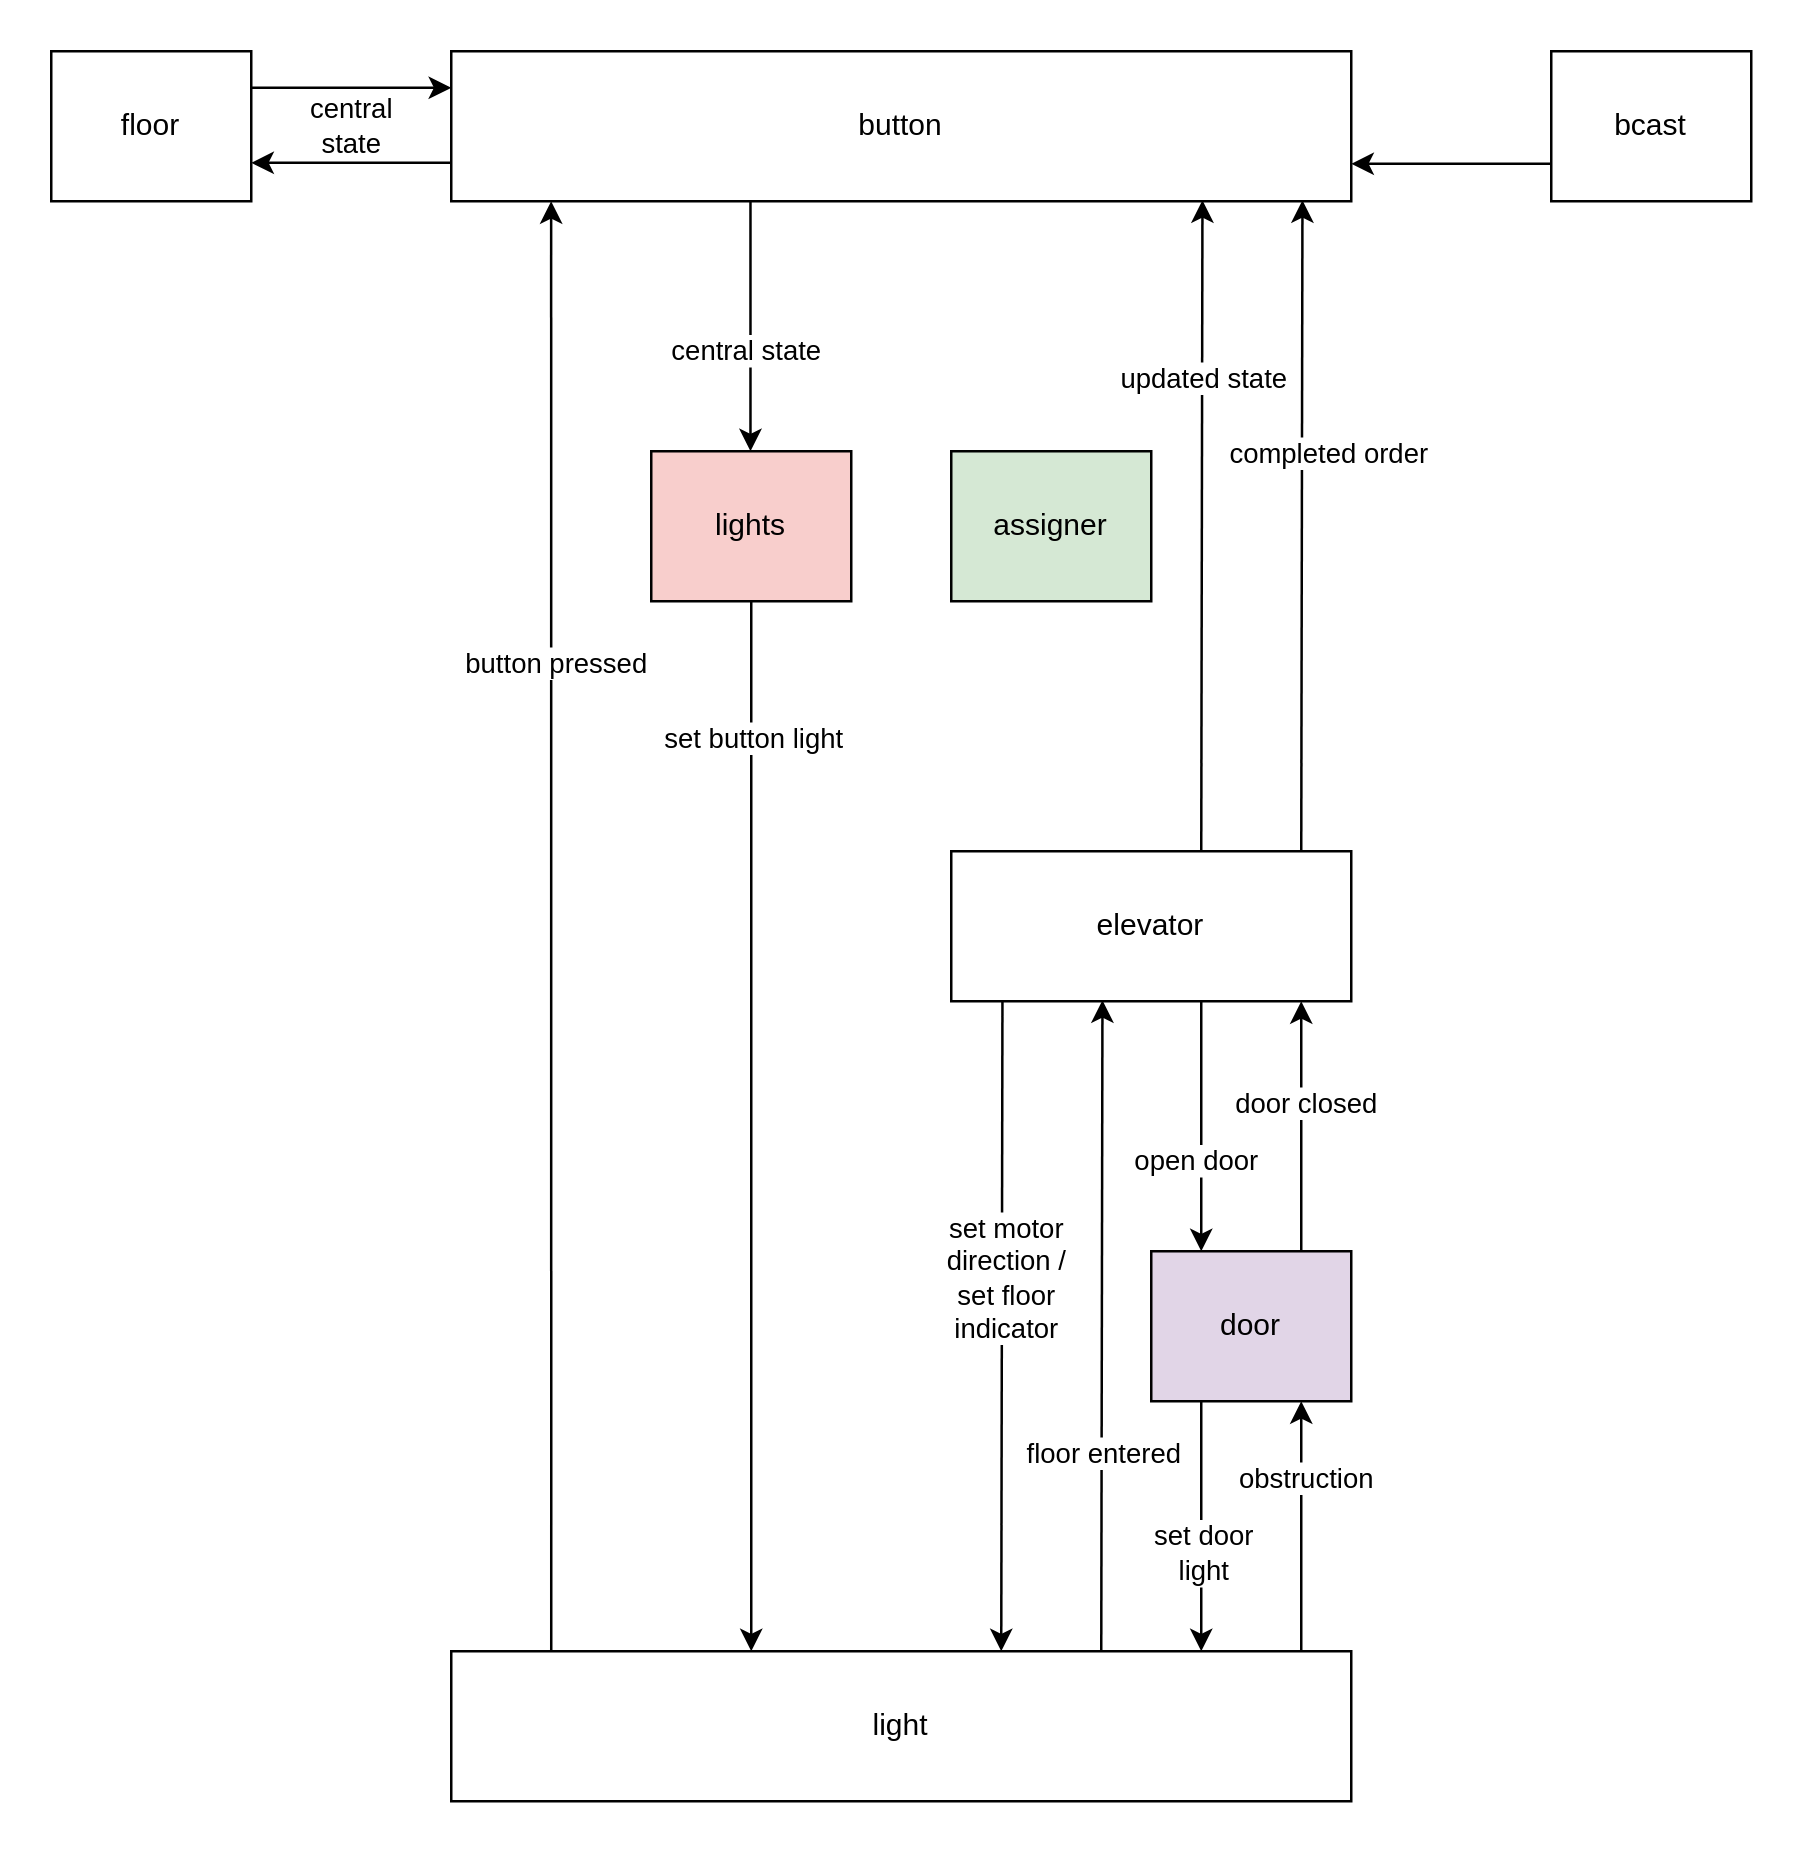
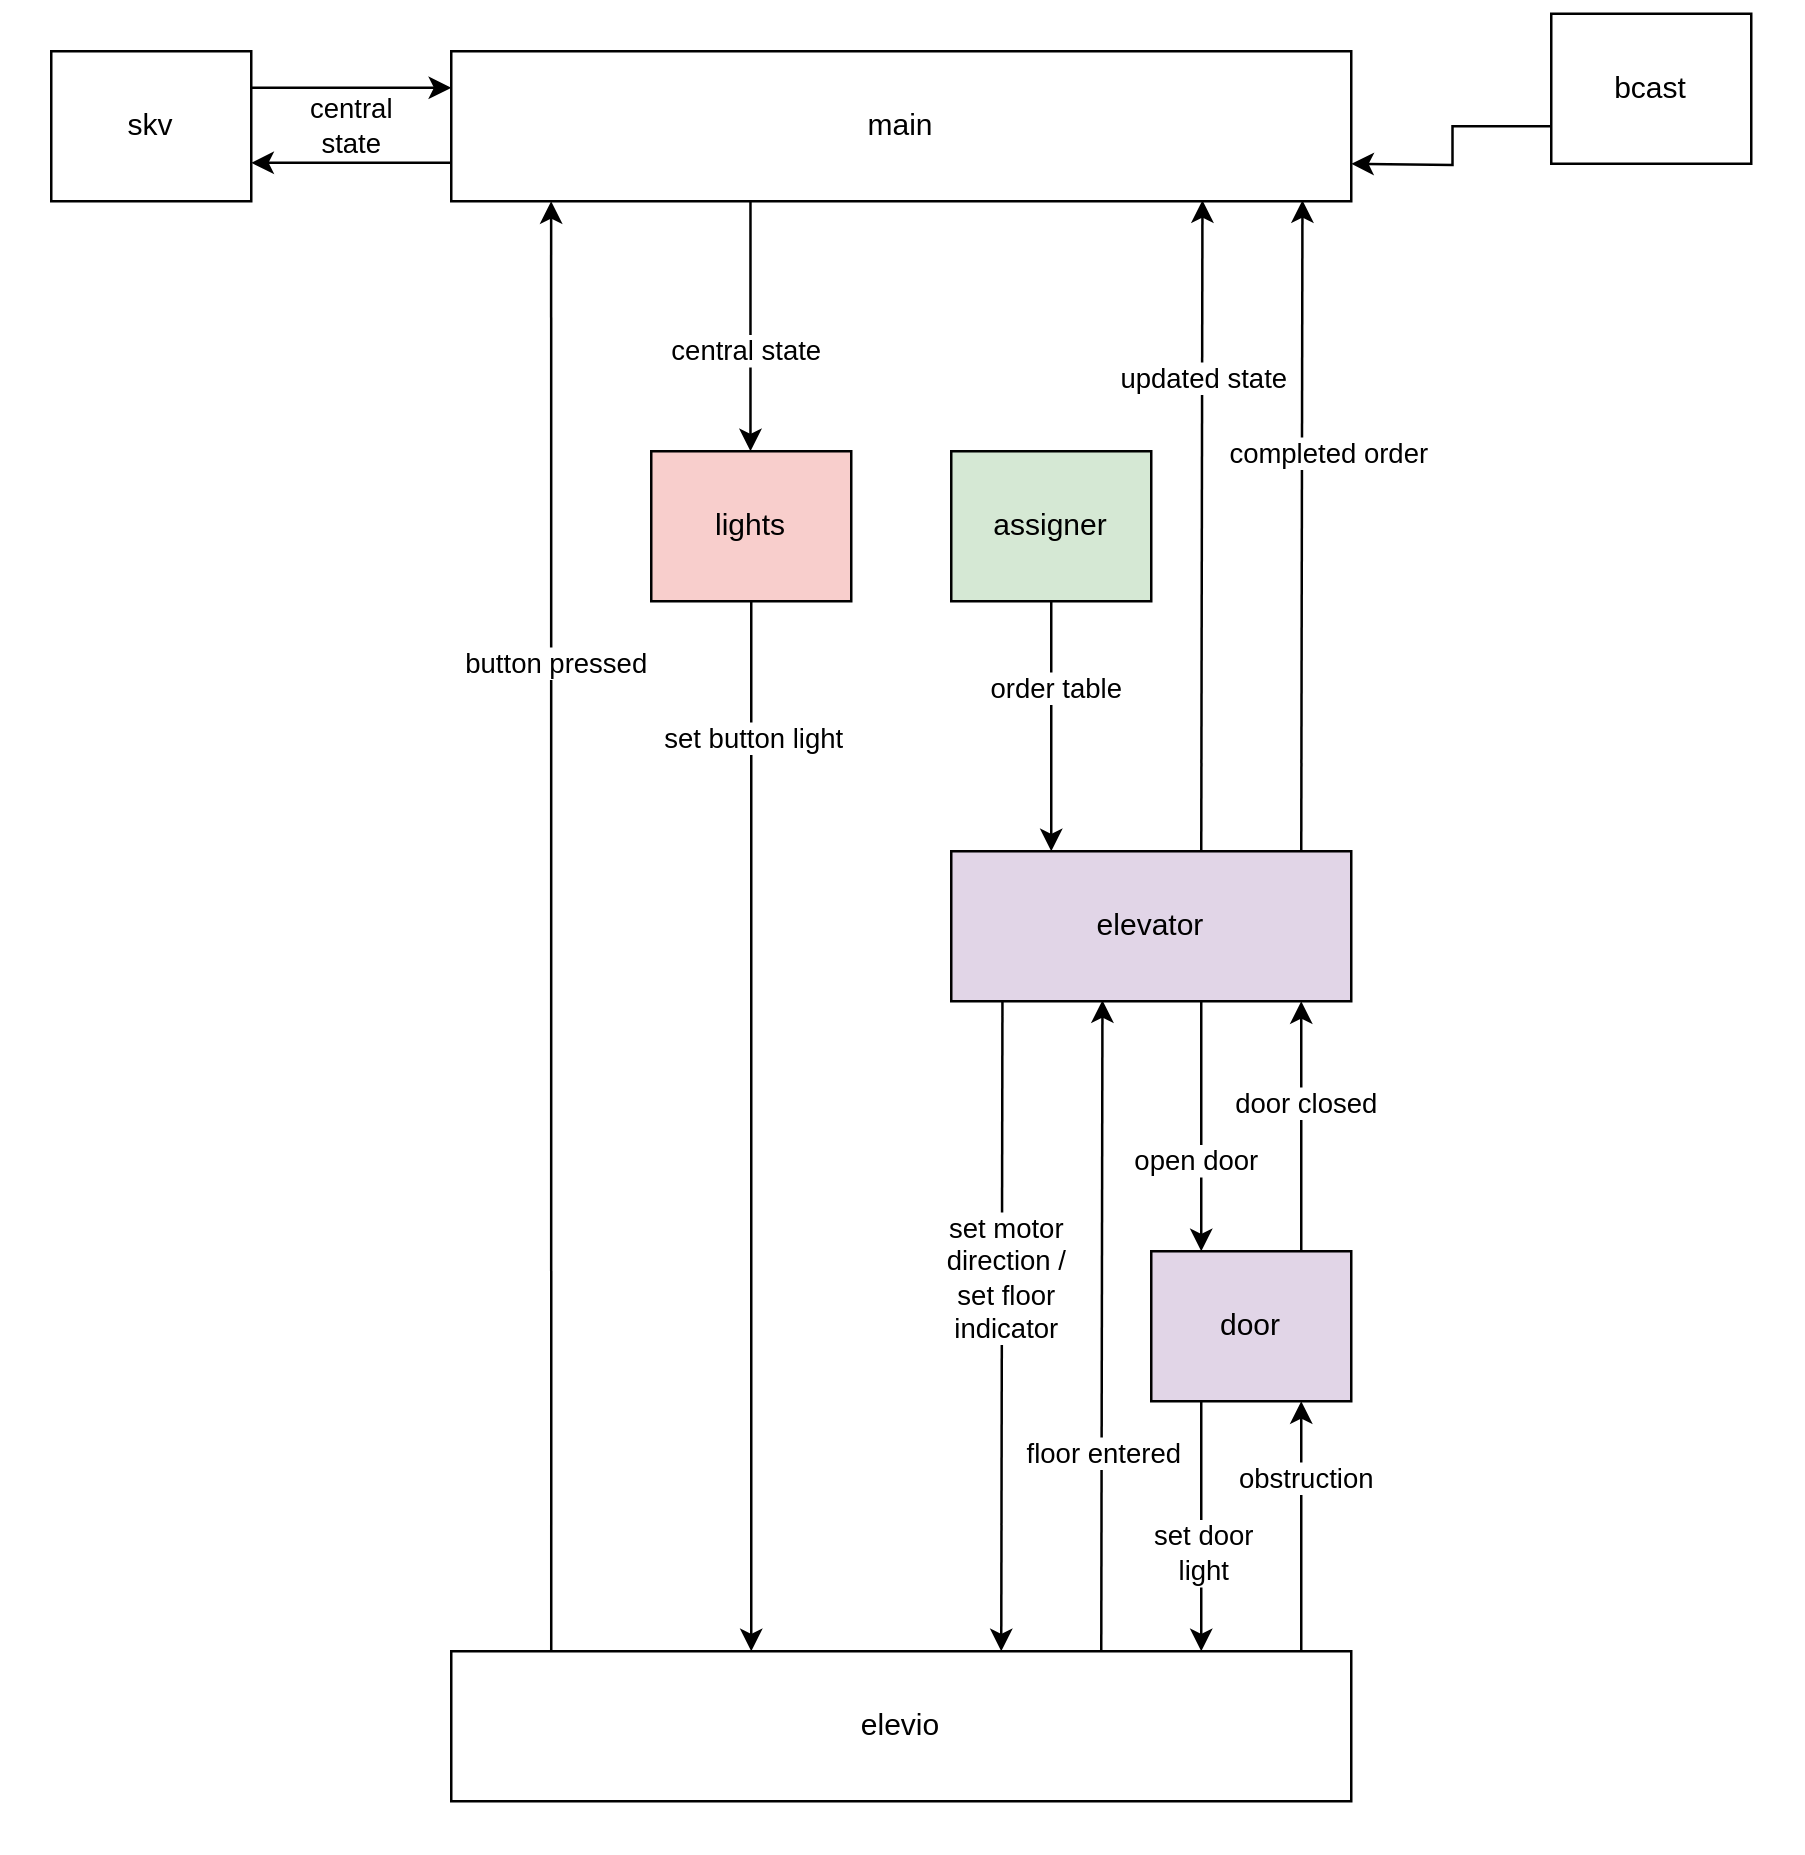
- <mxCell id="2" value="floor" style="rounded=0;whiteSpace=wrap;html=1;" parent="1" vertex="1"><mxGeometry x="20" y="20" width="80" height="60" as="geometry" /></mxCell>
+ <mxCell id="2" value="skv" style="rounded=0;whiteSpace=wrap;html=1;" parent="1" vertex="1"><mxGeometry x="20" y="20" width="80" height="60" as="geometry" /></mxCell>
- <mxCell id="7" value="button" style="rounded=0;whiteSpace=wrap;html=1;" parent="1" vertex="1"><mxGeometry x="180" y="20" width="360" height="60" as="geometry" /></mxCell>
+ <mxCell id="7" value="main" style="rounded=0;whiteSpace=wrap;html=1;" parent="1" vertex="1"><mxGeometry x="180" y="20" width="360" height="60" as="geometry" /></mxCell>
- <mxCell id="5" value="bcast" style="rounded=0;whiteSpace=wrap;html=1;" parent="1" vertex="1"><mxGeometry x="620" y="20" width="80" height="60" as="geometry" /></mxCell>
+ <mxCell id="5" value="bcast" style="rounded=0;whiteSpace=wrap;html=1;" parent="1" vertex="1"><mxGeometry x="620" y="5" width="80" height="60" as="geometry" /></mxCell>
+ <mxCell id="8" value="" style="edgeStyle=orthogonalEdgeStyle;rounded=0;orthogonalLoop=1;jettySize=auto;html=1;entryX=0.25;entryY=0;entryDx=0;entryDy=0;" parent="1" source="10" target="6" edge="1"><mxGeometry relative="1" as="geometry" /></mxCell>
+ <mxCell id="9" value="order table" style="edgeLabel;html=1;align=center;verticalAlign=middle;resizable=0;points=[];" parent="8" vertex="1" connectable="0"><mxGeometry x="-0.322" y="1" relative="1" as="geometry"><mxPoint as="offset" /></mxGeometry></mxCell>
- <mxCell id="6" value="elevator" style="rounded=0;whiteSpace=wrap;html=1;" parent="1" vertex="1"><mxGeometry x="380" y="340" width="160" height="60" as="geometry" /></mxCell>
+ <mxCell id="6" value="elevator" style="rounded=0;whiteSpace=wrap;html=1;fillColor=#e1d5e7;" parent="1" vertex="1"><mxGeometry x="380" y="340" width="160" height="60" as="geometry" /></mxCell>
- <mxCell id="3" value="light" style="rounded=0;whiteSpace=wrap;html=1;" parent="1" vertex="1"><mxGeometry x="180" y="660" width="360" height="60" as="geometry" /></mxCell>
+ <mxCell id="3" value="elevio" style="rounded=0;whiteSpace=wrap;html=1;" parent="1" vertex="1"><mxGeometry x="180" y="660" width="360" height="60" as="geometry" /></mxCell>
